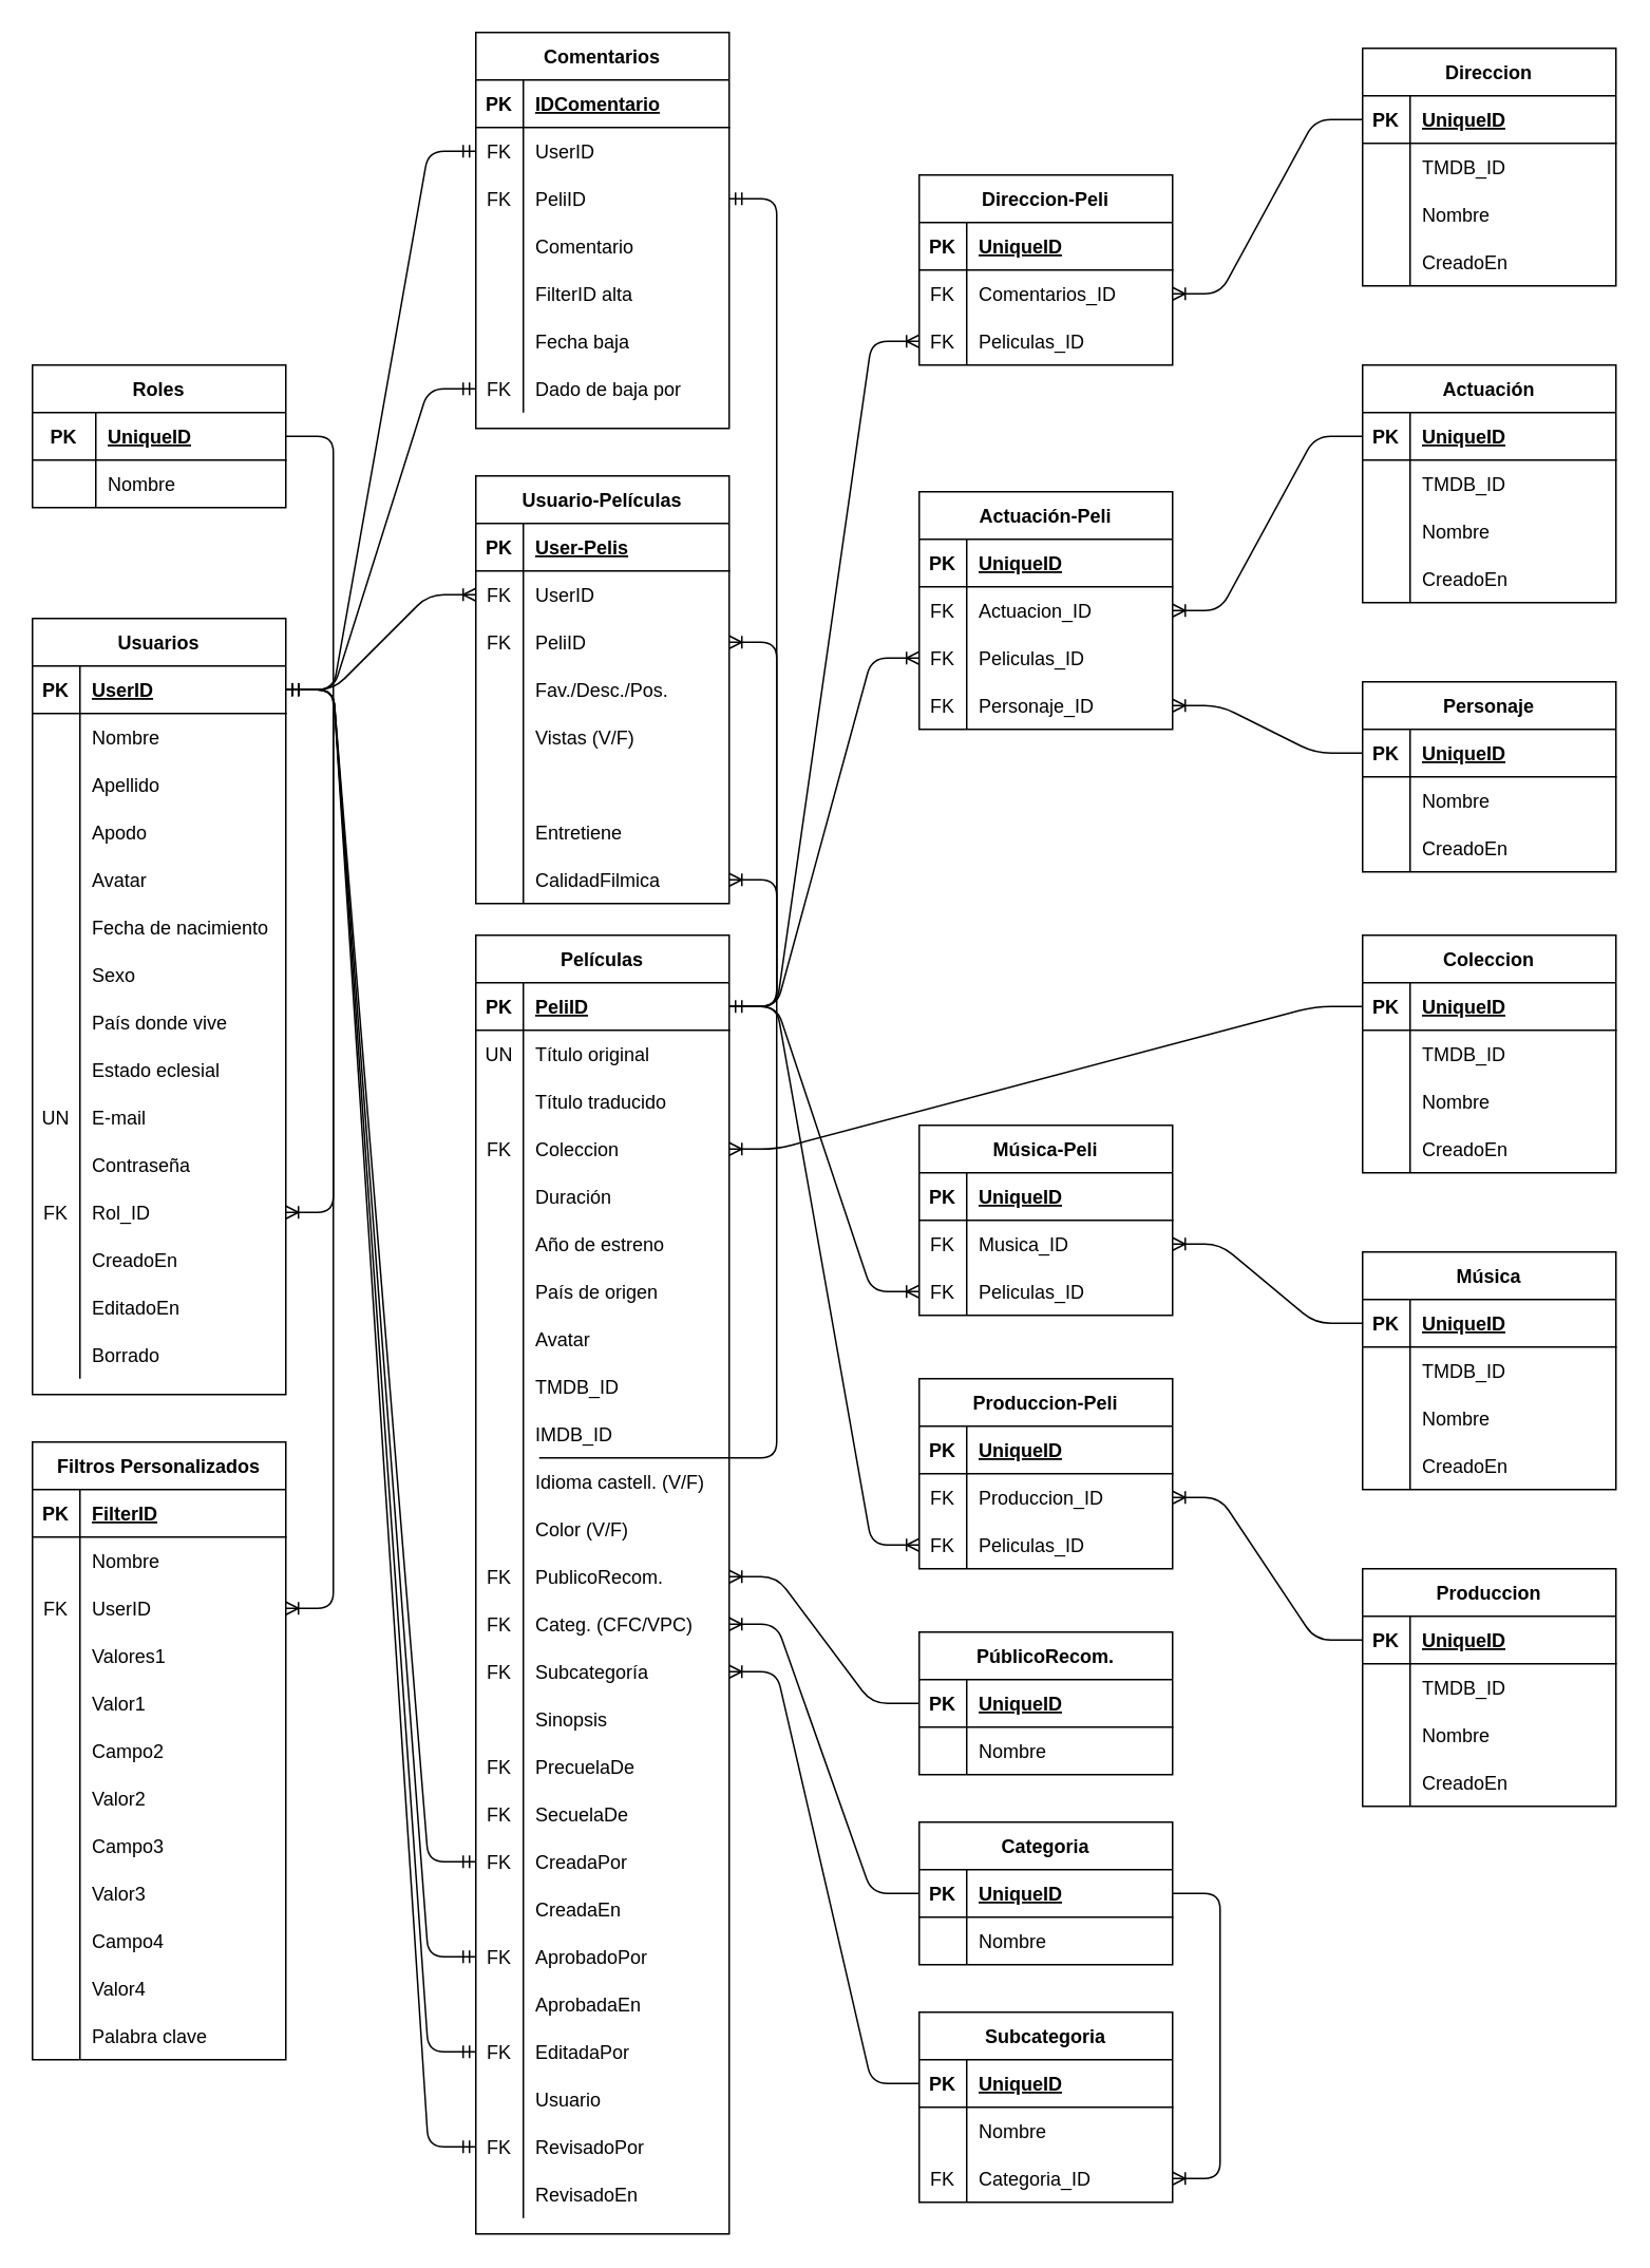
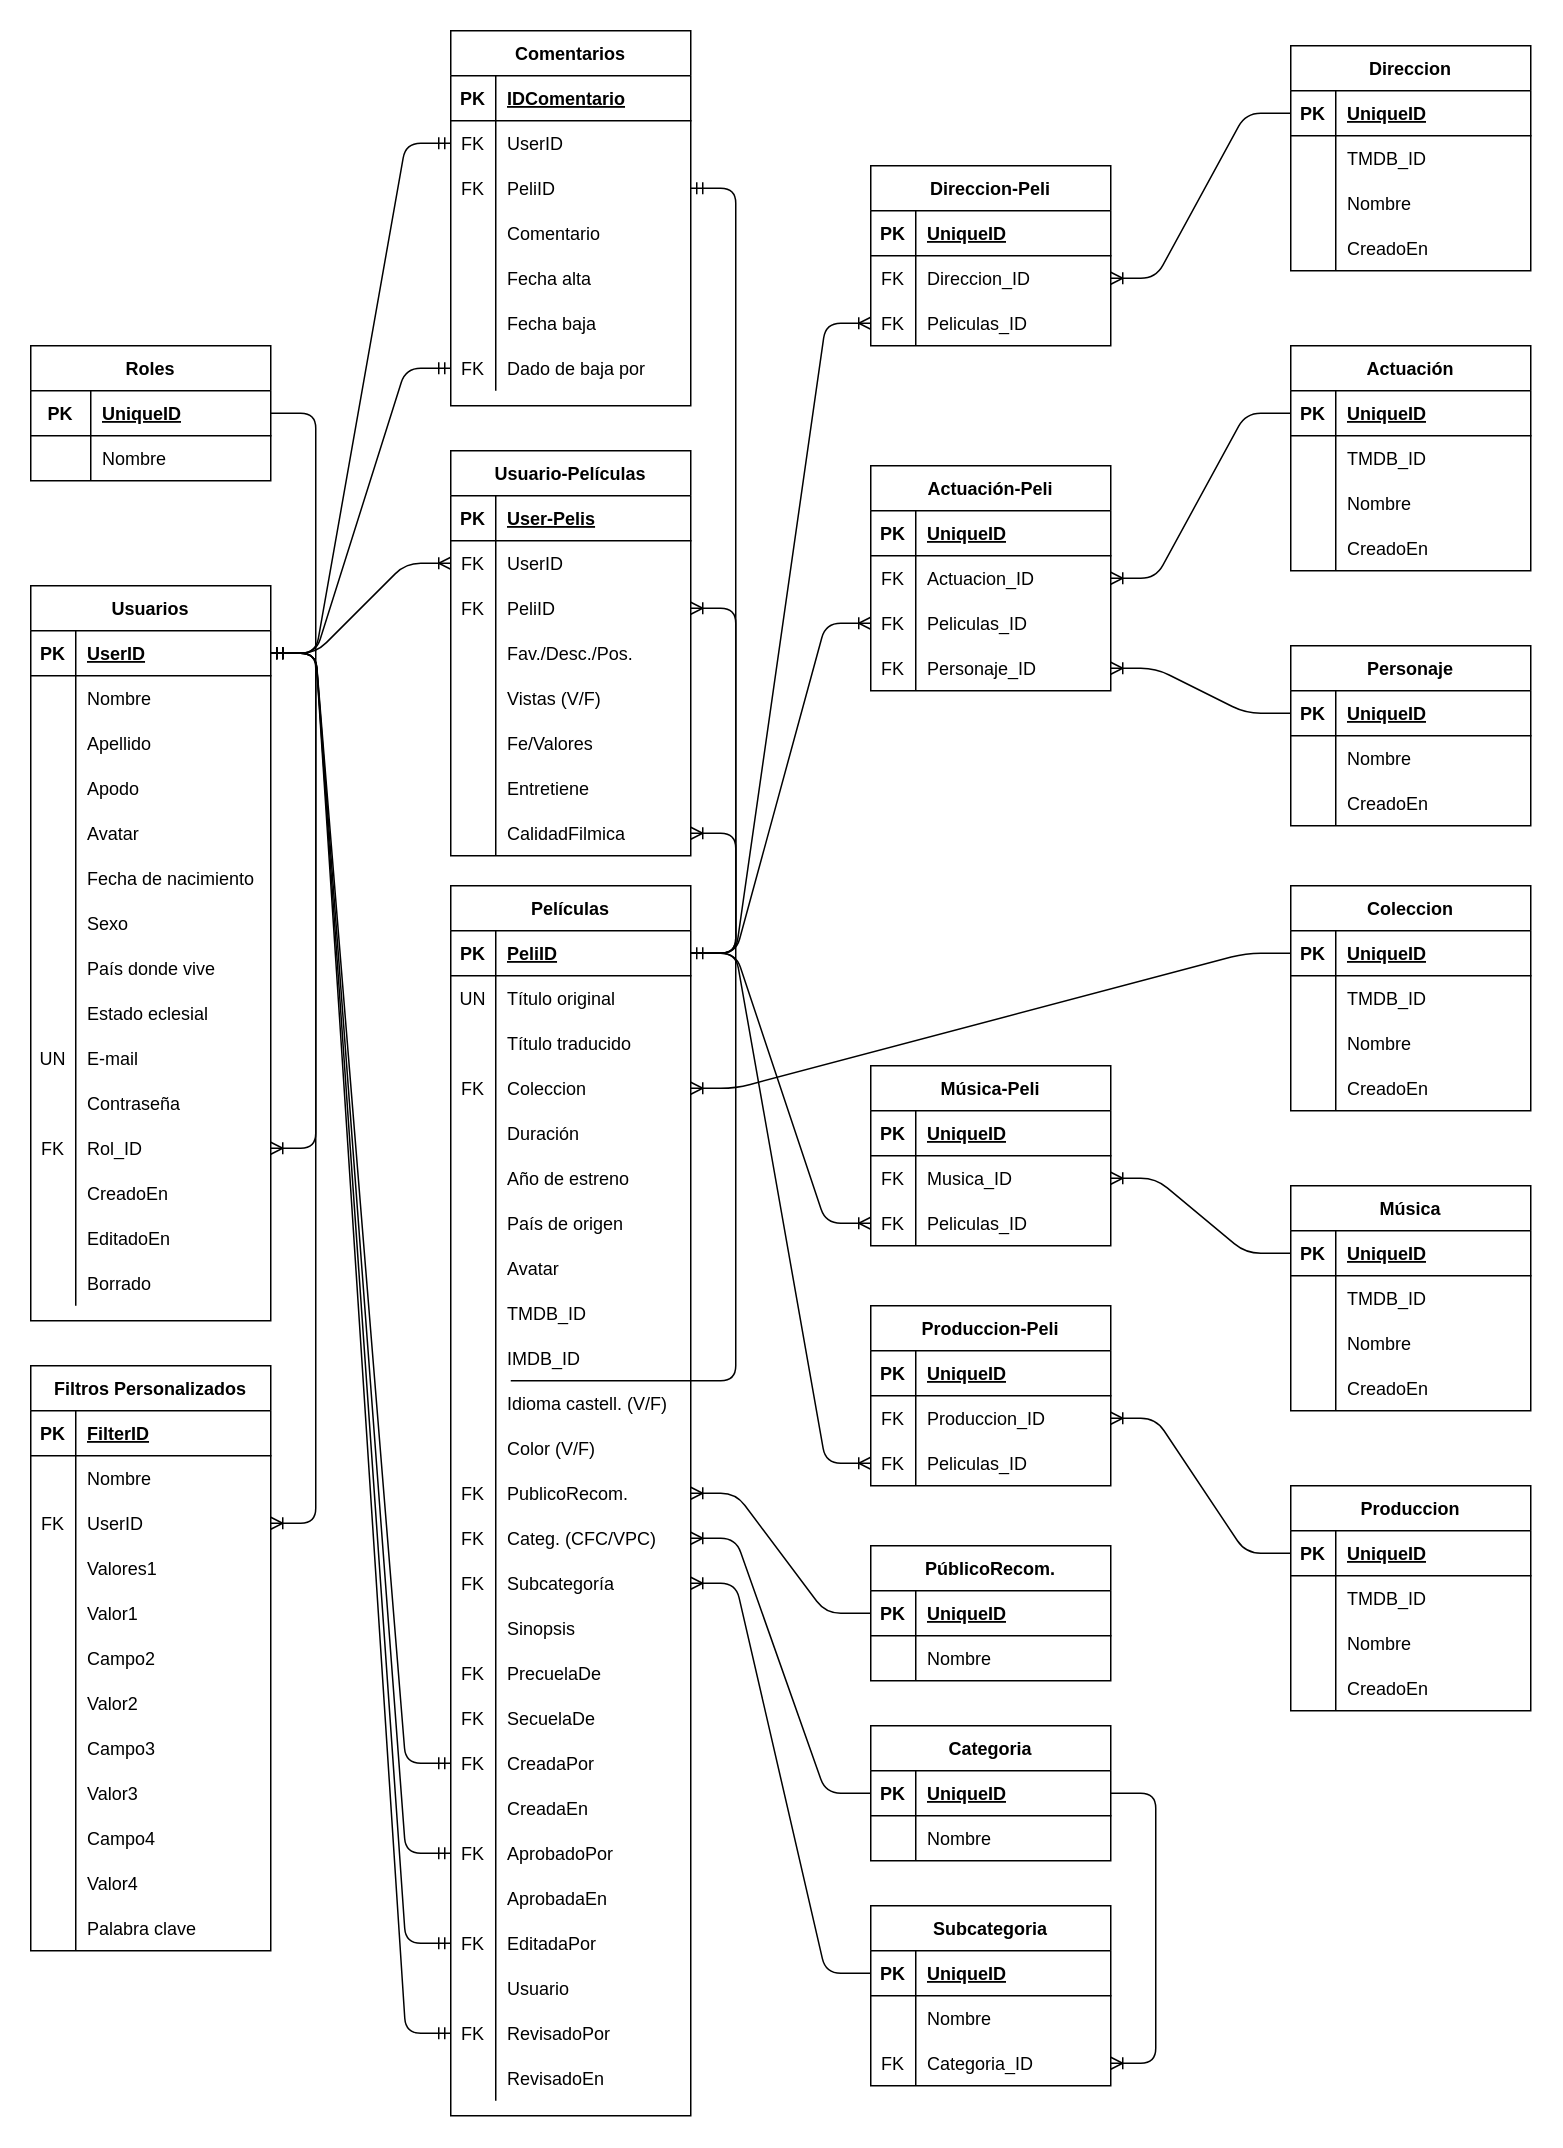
- <mxCell id="161" value="FilterID alta" style="shape=partialRectangle;connectable=0;fillColor=none;top=0;left=0;bottom=0;right=0;align=left;spacingLeft=6;overflow=hidden;" parent="159" vertex="1"><mxGeometry x="30" width="130" height="30" as="geometry" /></mxCell>
+ <mxCell id="161" value="Fecha alta" style="shape=partialRectangle;connectable=0;fillColor=none;top=0;left=0;bottom=0;right=0;align=left;spacingLeft=6;overflow=hidden;" parent="159" vertex="1"><mxGeometry x="30" width="130" height="30" as="geometry" /></mxCell>
- <mxCell id="254" value="Comentarios_ID" style="shape=partialRectangle;connectable=0;fillColor=none;top=0;left=0;bottom=0;right=0;align=left;spacingLeft=6;overflow=hidden;" vertex="1" parent="252"><mxGeometry x="30" width="130" height="30" as="geometry" /></mxCell>
+ <mxCell id="254" value="Direccion_ID" style="shape=partialRectangle;connectable=0;fillColor=none;top=0;left=0;bottom=0;right=0;align=left;spacingLeft=6;overflow=hidden;" vertex="1" parent="252"><mxGeometry x="30" width="130" height="30" as="geometry" /></mxCell>
+ <mxCell id="99" value="Fe/Valores" style="shape=partialRectangle;connectable=0;fillColor=none;top=0;left=0;bottom=0;right=0;align=left;spacingLeft=6;overflow=hidden;" parent="97" vertex="1"><mxGeometry x="30" width="130" height="30" as="geometry" /></mxCell>
